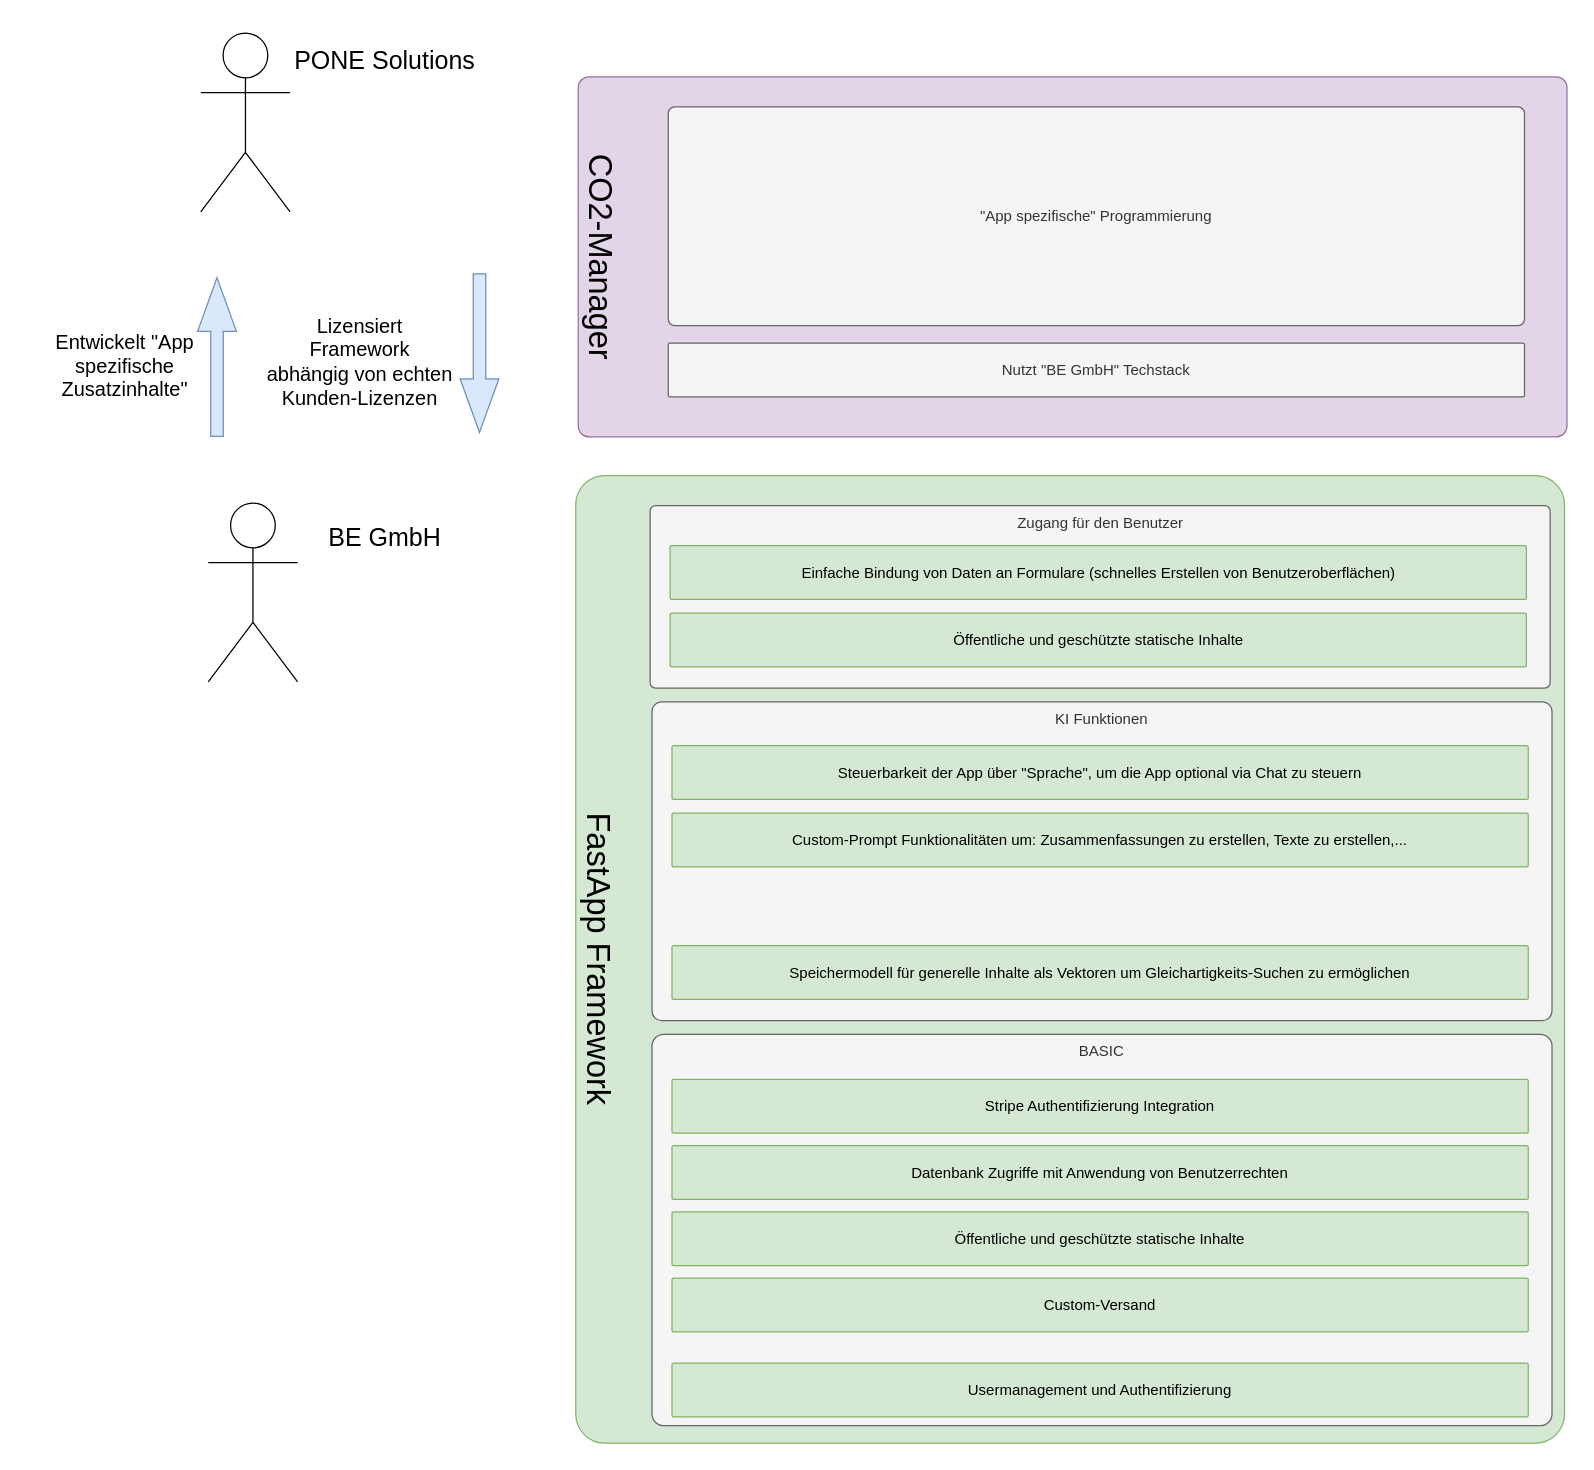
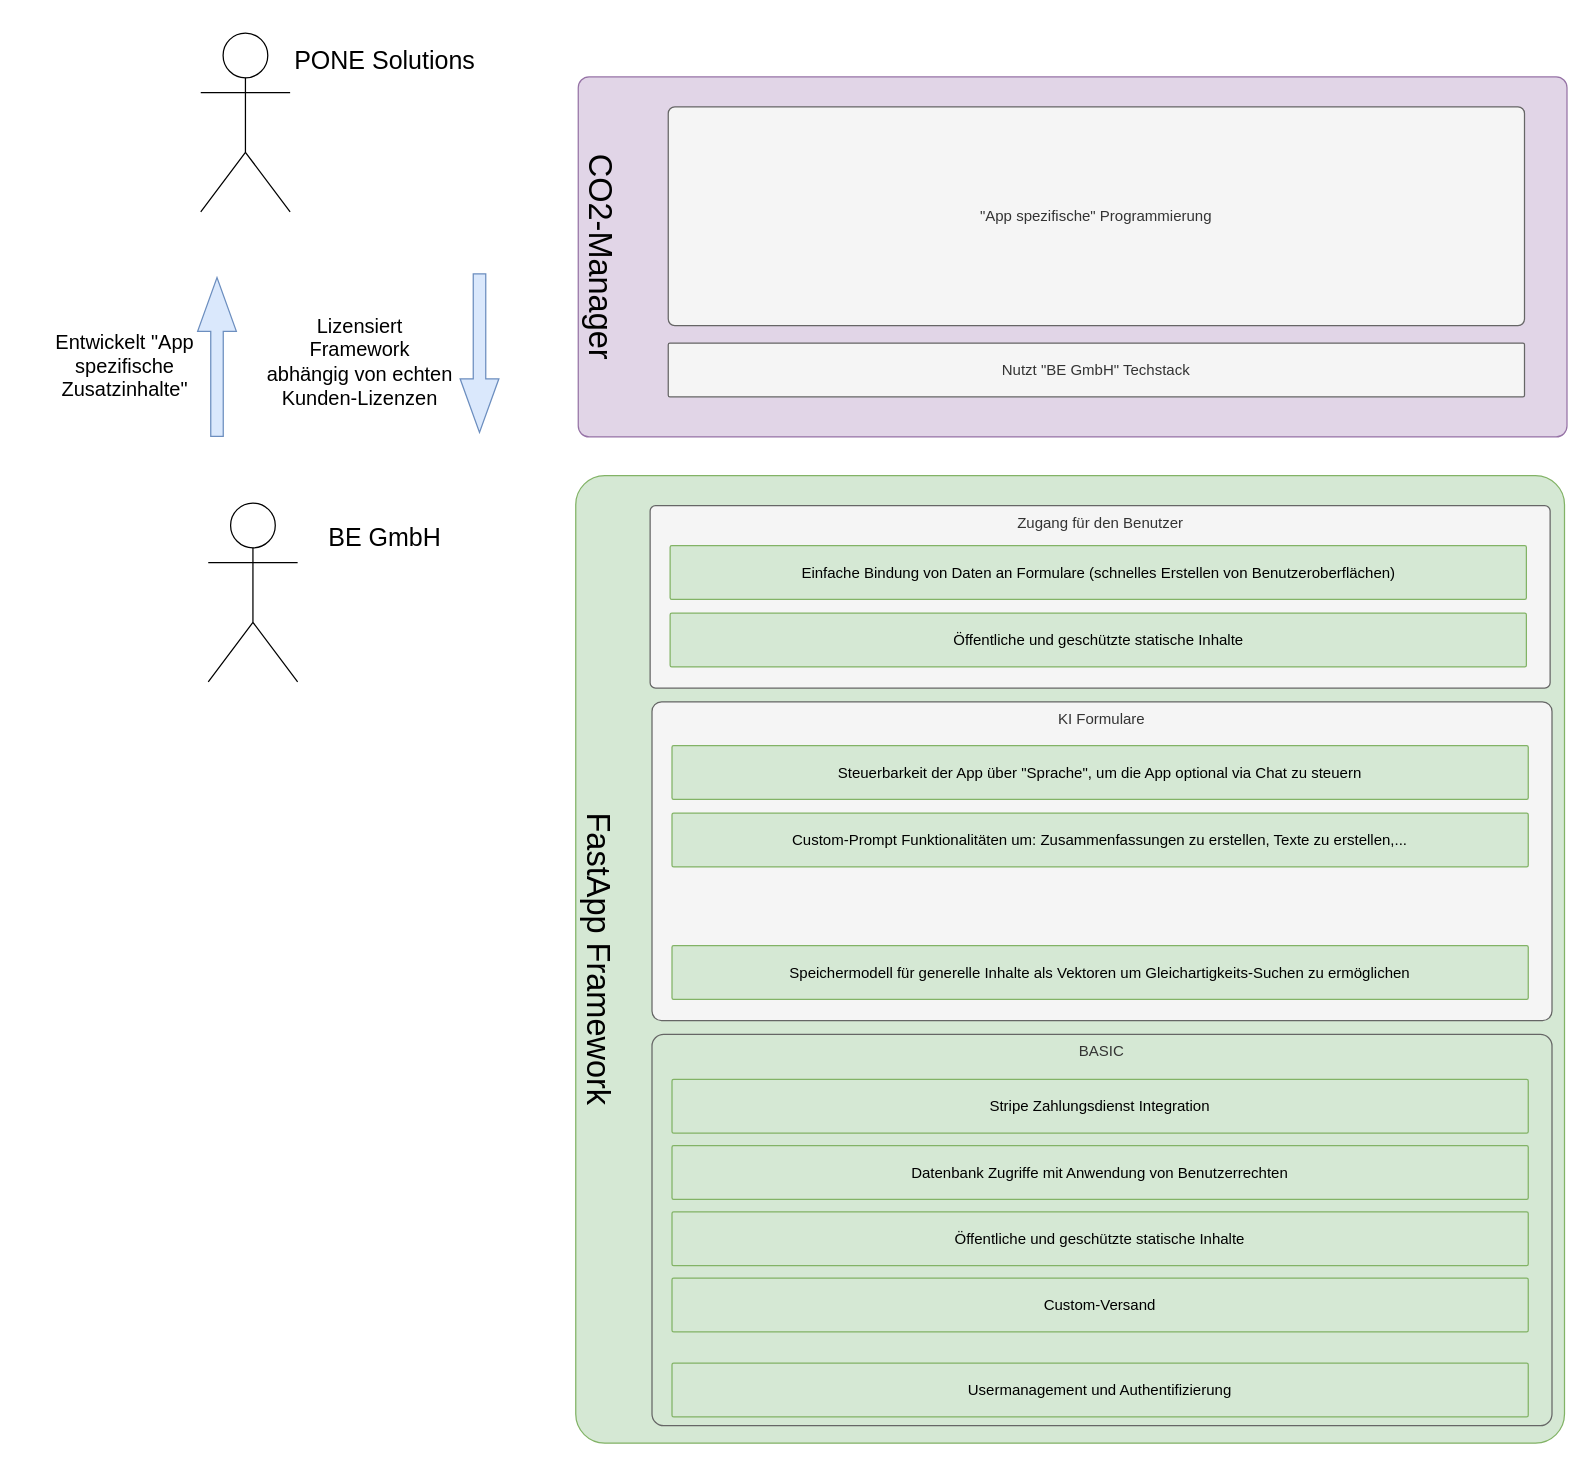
- <mxCell id="12" value="KI Funktionen" style="rounded=1;whiteSpace=wrap;html=1;arcSize=3;fillColor=#f5f5f5;strokeColor=#666666;verticalAlign=top;fontColor=#333333;" vertex="1" parent="1"><mxGeometry x="521" y="561" width="720" height="255" as="geometry" /></mxCell>
+ <mxCell id="12" value="KI Formulare" style="rounded=1;whiteSpace=wrap;html=1;arcSize=3;fillColor=#f5f5f5;strokeColor=#666666;verticalAlign=top;fontColor=#333333;" vertex="1" parent="1"><mxGeometry x="521" y="561" width="720" height="255" as="geometry" /></mxCell>
- <mxCell id="3" value="BASIC" style="rounded=1;whiteSpace=wrap;html=1;arcSize=3;fillColor=#f5f5f5;strokeColor=#666666;verticalAlign=top;fontColor=#333333;" vertex="1" parent="1"><mxGeometry x="521" y="827" width="720" height="313" as="geometry" /></mxCell>
+ <mxCell id="3" value="BASIC" style="rounded=1;whiteSpace=wrap;html=1;arcSize=3;fillColor=#d5e8d4;strokeColor=#666666;verticalAlign=top;fontColor=#333333;" vertex="1" parent="1"><mxGeometry x="521" y="827" width="720" height="313" as="geometry" /></mxCell>
- <mxCell id="10" value="Stripe Authentifizierung Integration" style="rounded=1;whiteSpace=wrap;html=1;arcSize=3;fillColor=#d5e8d4;strokeColor=#82b366;" vertex="1" parent="1"><mxGeometry x="537" y="863" width="685" height="43" as="geometry" /></mxCell>
+ <mxCell id="10" value="Stripe Zahlungsdienst Integration" style="rounded=1;whiteSpace=wrap;html=1;arcSize=3;fillColor=#d5e8d4;strokeColor=#82b366;" vertex="1" parent="1"><mxGeometry x="537" y="863" width="685" height="43" as="geometry" /></mxCell>
